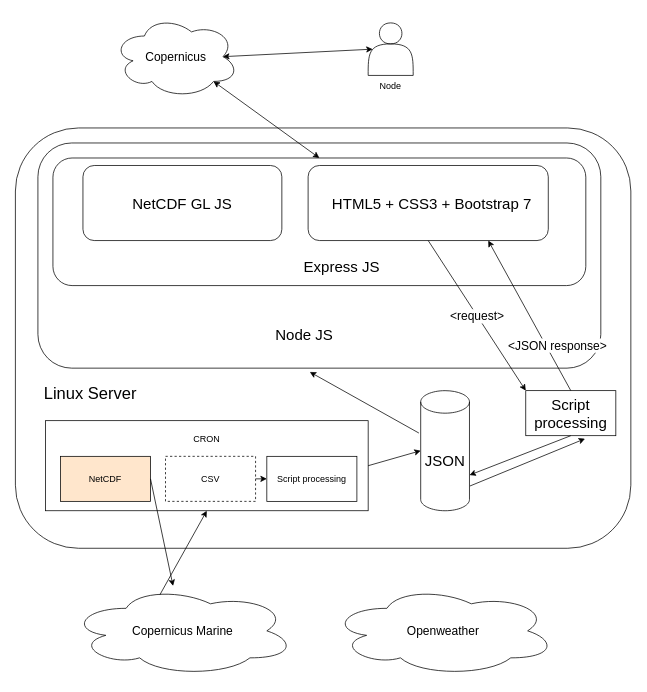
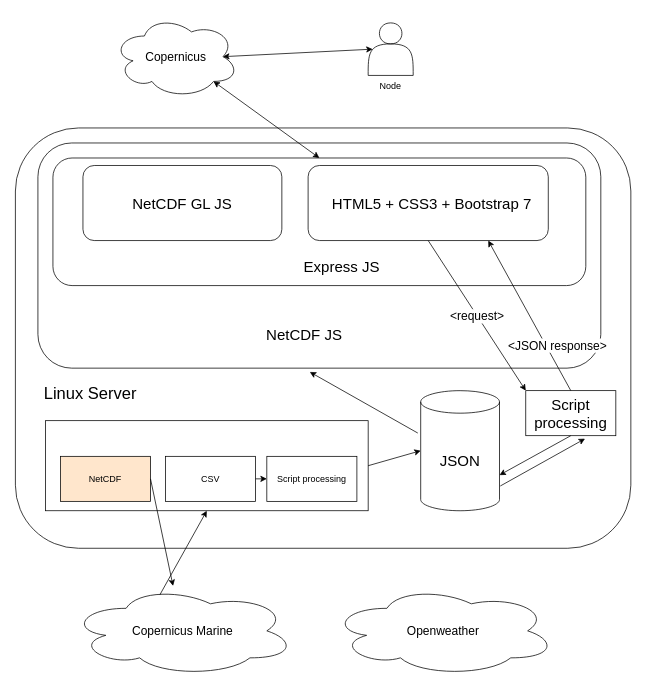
- <mxCell id="11" value="&lt;font style=&quot;font-size: 20px;&quot;&gt;Node JS&lt;/font&gt;" style="text;html=1;align=center;verticalAlign=middle;whiteSpace=wrap;rounded=0;" vertex="1" parent="1"><mxGeometry x="340" y="430" width="130" height="30" as="geometry" /></mxCell>
+ <mxCell id="11" value="&lt;font style=&quot;font-size: 20px;&quot;&gt;NetCDF JS&lt;/font&gt;" style="text;html=1;align=center;verticalAlign=middle;whiteSpace=wrap;rounded=0;" vertex="1" parent="1"><mxGeometry x="340" y="430" width="130" height="30" as="geometry" /></mxCell>
- <mxCell id="21" value="CRON" style="text;html=1;align=center;verticalAlign=middle;whiteSpace=wrap;rounded=0;" vertex="1" parent="1"><mxGeometry x="245" y="570" width="60" height="30" as="geometry" /></mxCell>
- <mxCell id="12" value="&lt;font style=&quot;font-size: 20px;&quot;&gt;JSON&lt;/font&gt;" style="shape=cylinder3;whiteSpace=wrap;html=1;boundedLbl=1;backgroundOutline=1;size=15;" vertex="1" parent="1"><mxGeometry x="560" y="520" width="65" height="160" as="geometry" /></mxCell>
+ <mxCell id="12" value="&lt;font style=&quot;font-size: 20px;&quot;&gt;JSON&lt;/font&gt;" style="shape=cylinder3;whiteSpace=wrap;html=1;boundedLbl=1;backgroundOutline=1;size=15;" vertex="1" parent="1"><mxGeometry x="560" y="520" width="105" height="160" as="geometry" /></mxCell>
- <mxCell id="19" value="CSV" style="rounded=0;whiteSpace=wrap;html=1;dashed=1;" vertex="1" parent="1"><mxGeometry x="220" y="607.5" width="120" height="60" as="geometry" /></mxCell>
+ <mxCell id="19" value="CSV" style="rounded=0;whiteSpace=wrap;html=1;" vertex="1" parent="1"><mxGeometry x="220" y="607.5" width="120" height="60" as="geometry" /></mxCell>
